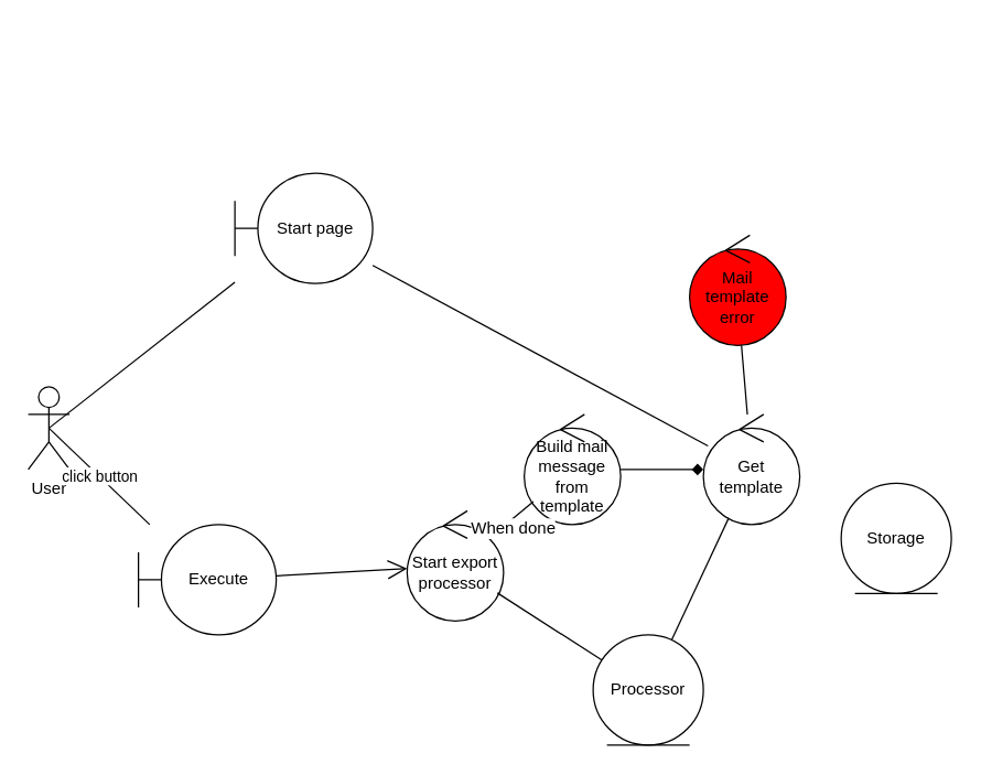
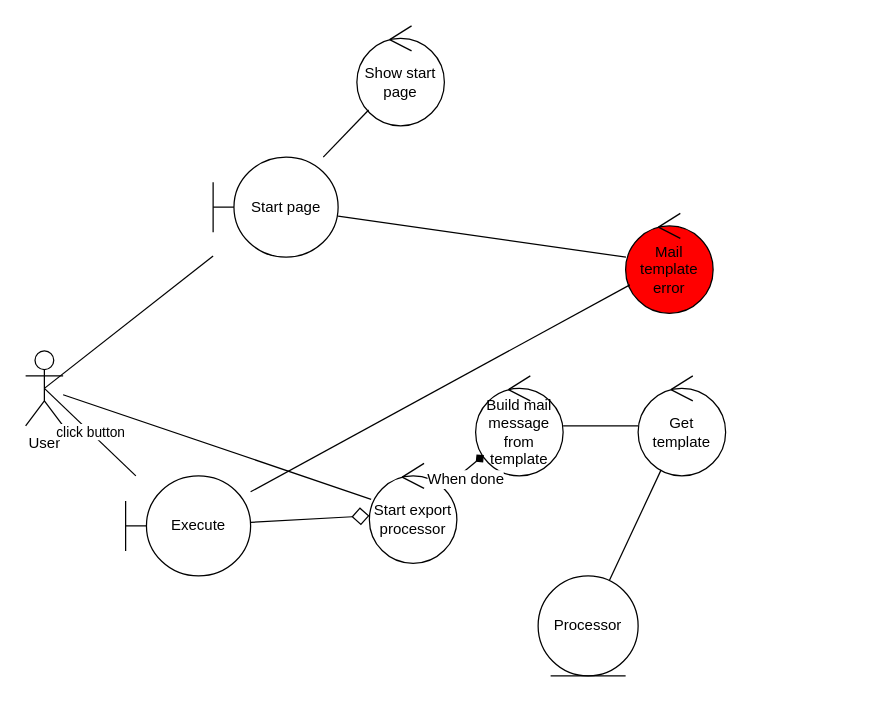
+ <mxCell id="5" value="Show start page" style="ellipse;shape=umlControl;whiteSpace=wrap;html=1;" vertex="1" parent="1"><mxGeometry x="285" y="20" width="70" height="80" as="geometry" /></mxCell>
+ <mxCell id="6" value="" style="endArrow=none;html=1;" edge="1" parent="1" source="5" target="3"><mxGeometry relative="1" as="geometry"><mxPoint x="175" y="259.1" as="sourcePoint" /><mxPoint x="279" y="230.14" as="targetPoint" /></mxGeometry></mxCell>
- <mxCell id="21" value="" style="endArrow=none;html=1;" edge="1" parent="1" source="3" target="18"><mxGeometry relative="1" as="geometry"><mxPoint x="360" y="250" as="sourcePoint" /><mxPoint x="390" y="250" as="targetPoint" /></mxGeometry></mxCell>
+ <mxCell id="21" value="" style="endArrow=none;html=1;" edge="1" parent="1" source="3" target="20"><mxGeometry relative="1" as="geometry"><mxPoint x="360" y="250" as="sourcePoint" /><mxPoint x="390" y="250" as="targetPoint" /></mxGeometry></mxCell>
- <mxCell id="22" value="" style="endArrow=none;html=1;" edge="1" parent="1" source="20" target="18"><mxGeometry relative="1" as="geometry"><mxPoint x="459.927" y="352.574" as="sourcePoint" /><mxPoint x="520.079" y="357.314" as="targetPoint" /></mxGeometry></mxCell>
+ <mxCell id="22" value="" style="endArrow=none;html=1;" edge="1" parent="1" source="20" target="7"><mxGeometry relative="1" as="geometry"><mxPoint x="459.927" y="352.574" as="sourcePoint" /><mxPoint x="520.079" y="357.314" as="targetPoint" /></mxGeometry></mxCell>
- <mxCell id="14" value="" style="endArrow=diamond;html=1;" edge="1" parent="1" source="15" target="18"><mxGeometry relative="1" as="geometry"><mxPoint x="561.871" y="284.369" as="sourcePoint" /><mxPoint x="600.962" y="247.51" as="targetPoint" /></mxGeometry></mxCell>
+ <mxCell id="14" value="" style="endArrow=none;html=1;" edge="1" parent="1" source="15" target="18"><mxGeometry relative="1" as="geometry"><mxPoint x="561.871" y="284.369" as="sourcePoint" /><mxPoint x="600.962" y="247.51" as="targetPoint" /></mxGeometry></mxCell>
- <mxCell id="16" value="" style="endArrow=none;html=1;" edge="1" parent="1" source="9" target="15"><mxGeometry relative="1" as="geometry"><mxPoint x="379.363" y="487.596" as="sourcePoint" /><mxPoint x="440.953" y="501.323" as="targetPoint" /></mxGeometry></mxCell>
+ <mxCell id="16" value="" style="endArrow=diamond;html=1;" edge="1" parent="1" source="9" target="15"><mxGeometry relative="1" as="geometry"><mxPoint x="379.363" y="487.596" as="sourcePoint" /><mxPoint x="440.953" y="501.323" as="targetPoint" /></mxGeometry></mxCell>
- <mxCell id="13" value="Storage" style="ellipse;shape=umlEntity;whiteSpace=wrap;html=1;labelBackgroundColor=none;fillColor=#FFFFFF;" vertex="1" parent="1"><mxGeometry x="610" y="350" width="80" height="80" as="geometry" /></mxCell>
- <mxCell id="11" value="" style="endArrow=open;html=1;endFill=0;endSize=12;" edge="1" parent="1" source="7" target="9"><mxGeometry relative="1" as="geometry"><mxPoint x="115" y="310" as="sourcePoint" /><mxPoint x="225.878" y="477.812" as="targetPoint" /></mxGeometry></mxCell>
+ <mxCell id="11" value="" style="endArrow=diamond;html=1;endFill=0;endSize=12;" edge="1" parent="1" source="7" target="9"><mxGeometry relative="1" as="geometry"><mxPoint x="115" y="310" as="sourcePoint" /><mxPoint x="225.878" y="477.812" as="targetPoint" /></mxGeometry></mxCell>
- <mxCell id="12" value="" style="endArrow=none;html=1;" edge="1" parent="1" source="9" target="10"><mxGeometry relative="1" as="geometry"><mxPoint x="294" y="484.184" as="sourcePoint" /><mxPoint x="351.031" y="500.363" as="targetPoint" /></mxGeometry></mxCell>
+ <mxCell id="12" value="" style="endArrow=none;html=1;" edge="1" parent="1" source="9" target="2"><mxGeometry relative="1" as="geometry"><mxPoint x="294" y="484.184" as="sourcePoint" /><mxPoint x="351.031" y="500.363" as="targetPoint" /></mxGeometry></mxCell>
